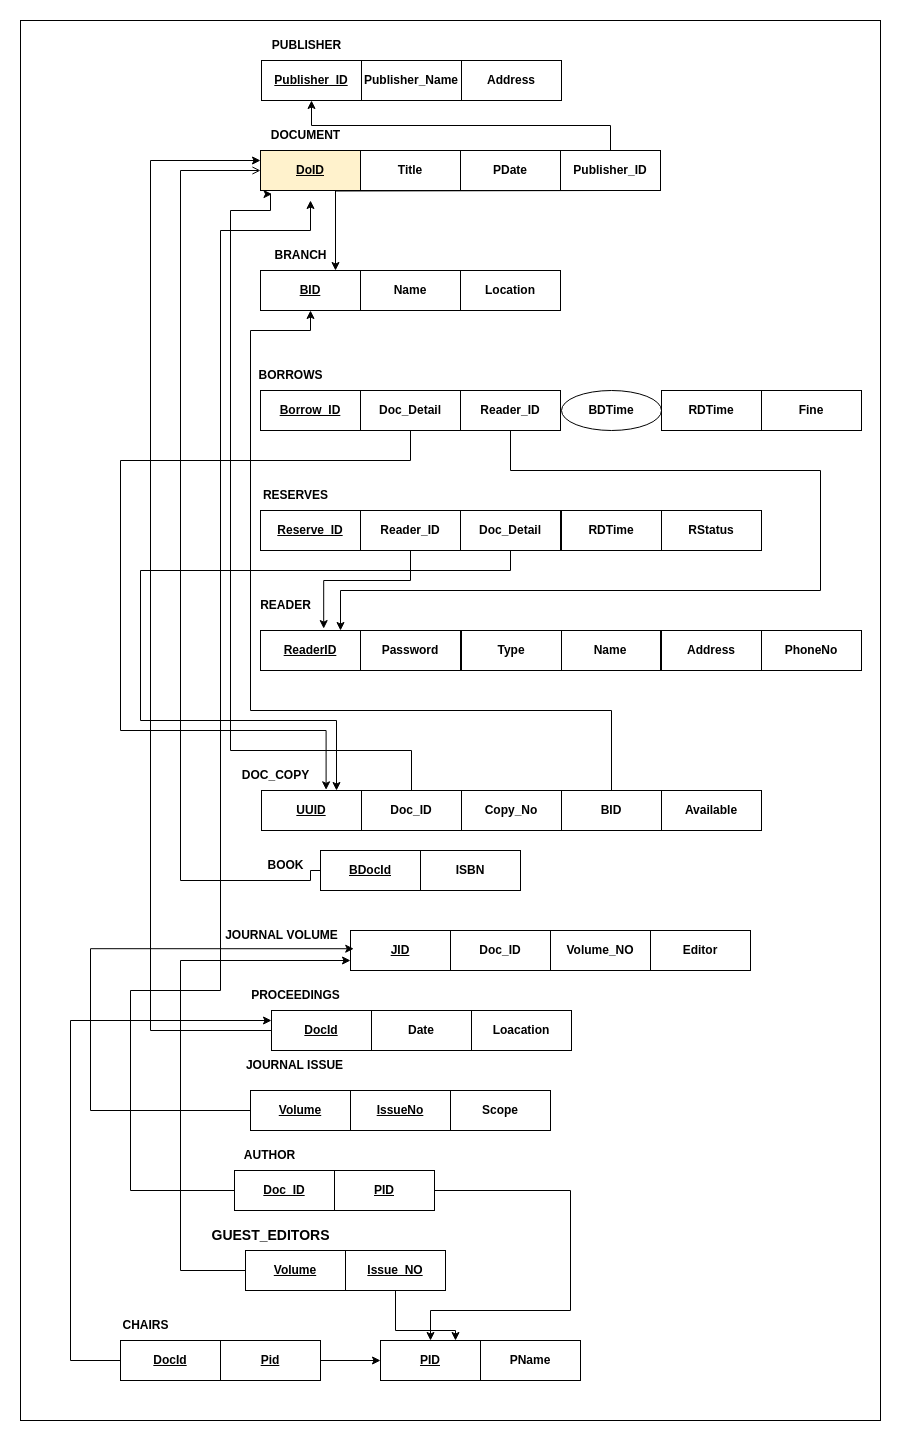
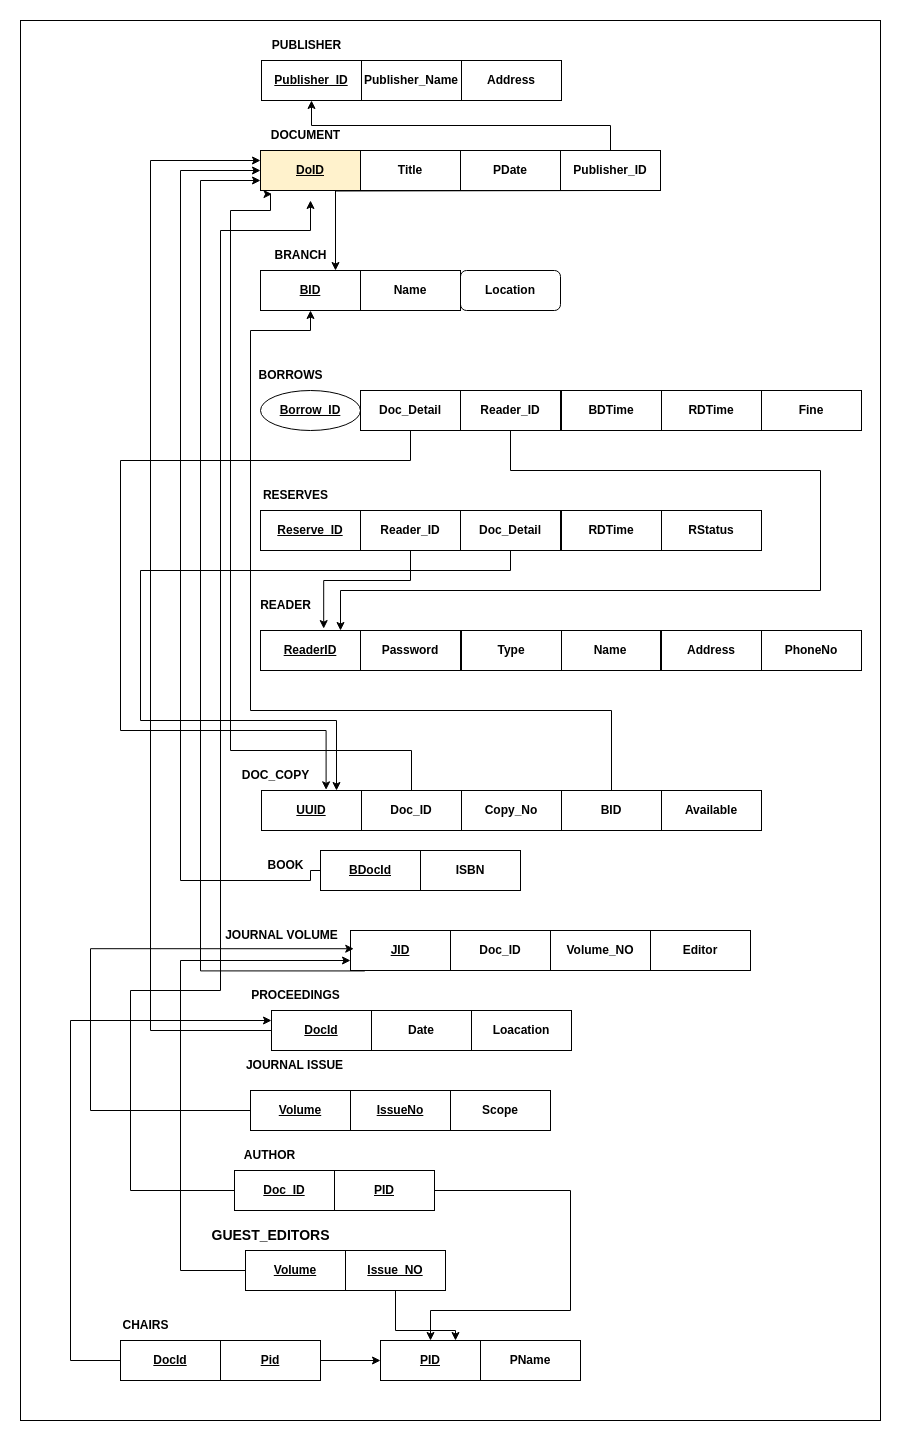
- <mxCell id="49" style="edgeStyle=orthogonalEdgeStyle;rounded=0;orthogonalLoop=1;jettySize=auto;html=1;entryX=0;entryY=0.5;entryDx=0;entryDy=0;exitX=0;exitY=0.5;exitDx=0;exitDy=0;endArrow=open;" parent="1" source="50" target="3" edge="1"><mxGeometry relative="1" as="geometry"><mxPoint x="250" y="1110" as="sourcePoint" /><Array as="points"><mxPoint x="310" y="870" /><mxPoint x="310" y="880" /><mxPoint y="880" x="180" /><mxPoint y="170" x="180" /></Array></mxGeometry></mxCell>
+ <mxCell id="49" style="edgeStyle=orthogonalEdgeStyle;rounded=0;orthogonalLoop=1;jettySize=auto;html=1;entryX=0;entryY=0.5;entryDx=0;entryDy=0;exitX=0;exitY=0.5;exitDx=0;exitDy=0;" parent="1" source="50" target="3" edge="1"><mxGeometry relative="1" as="geometry"><mxPoint x="250" y="1110" as="sourcePoint" /><Array as="points"><mxPoint x="310" y="870" /><mxPoint x="310" y="880" /><mxPoint y="880" x="180" /><mxPoint y="170" x="180" /></Array></mxGeometry></mxCell>
- <mxCell id="13" value="&lt;b&gt;Location&lt;/b&gt;" style="whiteSpace=wrap;html=1;align=center;" parent="1" vertex="1"><mxGeometry x="460" y="270" width="100" height="40" as="geometry" /></mxCell>
+ <mxCell id="13" value="&lt;b&gt;Location&lt;/b&gt;" style="whiteSpace=wrap;html=1;align=center;rounded=1;" parent="1" vertex="1"><mxGeometry x="460" y="270" width="100" height="40" as="geometry" /></mxCell>
- <mxCell id="12" value="&lt;b&gt;&lt;u&gt;Borrow_ID&lt;/u&gt;&lt;/b&gt;" style="whiteSpace=wrap;html=1;align=center;" parent="1" vertex="1"><mxGeometry x="260" y="390" width="100" height="40" as="geometry" /></mxCell>
+ <mxCell id="12" value="&lt;b&gt;&lt;u&gt;Borrow_ID&lt;/u&gt;&lt;/b&gt;" style="ellipse;whiteSpace=wrap;html=1;align=center;" parent="1" vertex="1"><mxGeometry x="260" y="390" width="100" height="40" as="geometry" /></mxCell>
- <mxCell id="25" value="&lt;b&gt;BDTime&lt;/b&gt;" style="ellipse;whiteSpace=wrap;html=1;align=center;" parent="1" vertex="1"><mxGeometry x="561" y="390" width="100" height="40" as="geometry" /></mxCell>
+ <mxCell id="25" value="&lt;b&gt;BDTime&lt;/b&gt;" style="whiteSpace=wrap;html=1;align=center;" parent="1" vertex="1"><mxGeometry x="561" y="390" width="100" height="40" as="geometry" /></mxCell>
+ <mxCell id="52" style="edgeStyle=orthogonalEdgeStyle;rounded=0;orthogonalLoop=1;jettySize=auto;html=1;entryX=0;entryY=0.75;entryDx=0;entryDy=0;exitX=0.143;exitY=1.011;exitDx=0;exitDy=0;exitPerimeter=0;" parent="1" source="53" target="3" edge="1"><mxGeometry relative="1" as="geometry"><Array as="points"><mxPoint x="200" y="970" /><mxPoint x="200" y="180" /></Array></mxGeometry></mxCell>
